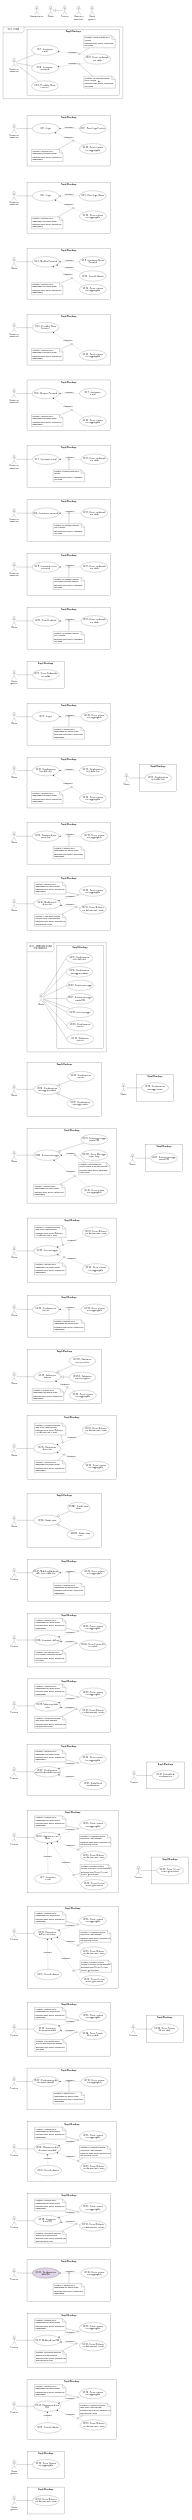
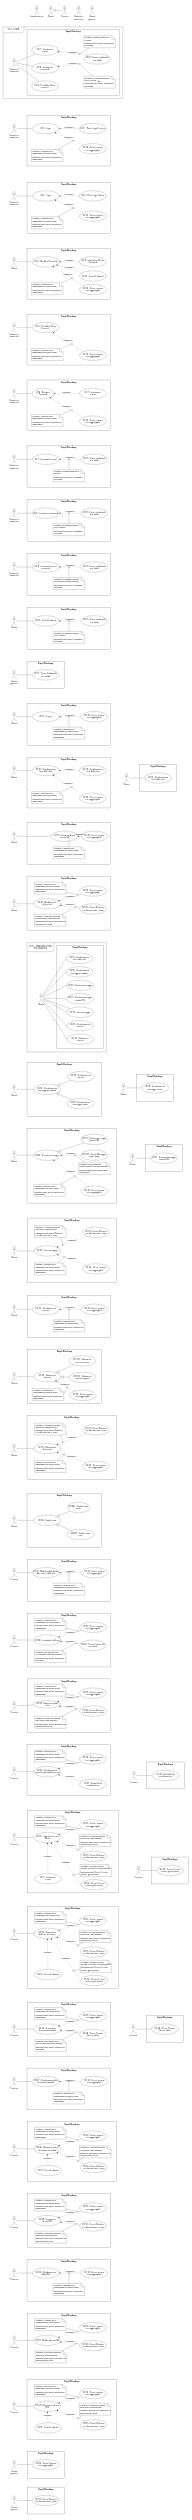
- <mxCell id="71" value="UC 6 - Recupero Password" style="ellipse;whiteSpace=wrap;html=1;fontFamily=Inter;" parent="1" vertex="1"><mxGeometry x="215" y="2575" width="180" height="70" as="geometry" /></mxCell>
+ <mxCell id="71" value="UC 6 - Recupero Password" style="ellipse;whiteSpace=wrap;html=1;fontFamily=Inter;" parent="1" vertex="1"><mxGeometry x="215" y="2575" width="145" height="70" as="geometry" /></mxCell>
- <mxCell id="155" value="UC 15 - Creazione di una nuova chat" style="ellipse;whiteSpace=wrap;html=1;fontFamily=Inter;" parent="1" vertex="1"><mxGeometry x="215" y="5534" width="180" height="70" as="geometry" /></mxCell>
+ <mxCell id="155" value="UC 15 - Creazione di una nuova chat" style="ellipse;whiteSpace=wrap;html=1;fontFamily=Inter;" parent="1" vertex="1"><mxGeometry x="340" y="5534" width="180" height="70" as="geometry" /></mxCell>
- <mxCell id="317" value="UC 29 - Selezione palette colori" style="ellipse;whiteSpace=wrap;html=1;fontFamily=Inter;" parent="1" vertex="1"><mxGeometry x="225.5" y="11345" width="180" height="70" as="geometry" /></mxCell>
+ <mxCell id="317" value="UC 29 - Selezione palette colori" style="ellipse;whiteSpace=wrap;html=1;fontFamily=Inter;" parent="1" vertex="1"><mxGeometry x="225.5" y="11345" width="180" height="50" as="geometry" /></mxCell>
- <mxCell id="453" value="UC 40 - Visualizzazione &lt;br&gt;delle FAQ" style="ellipse;whiteSpace=wrap;html=1;fontFamily=Inter;fillColor=#e1d5e7;" vertex="1" parent="1"><mxGeometry x="215" y="15135" width="180" height="70" as="geometry" /></mxCell>
+ <mxCell id="453" value="UC 40 - Visualizzazione &lt;br&gt;delle FAQ" style="ellipse;whiteSpace=wrap;html=1;fontFamily=Inter;" vertex="1" parent="1"><mxGeometry x="215" y="15135" width="180" height="70" as="geometry" /></mxCell>
